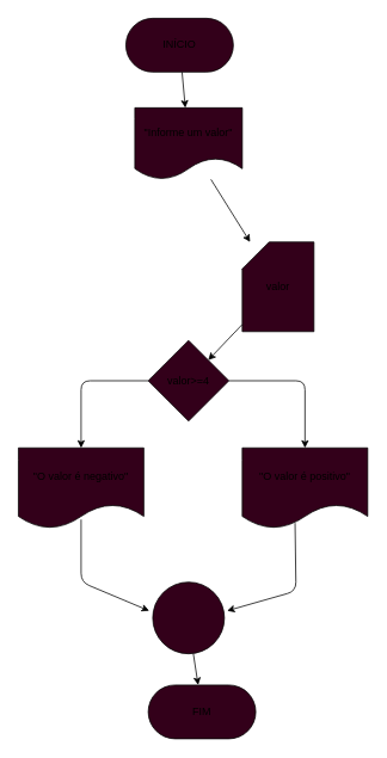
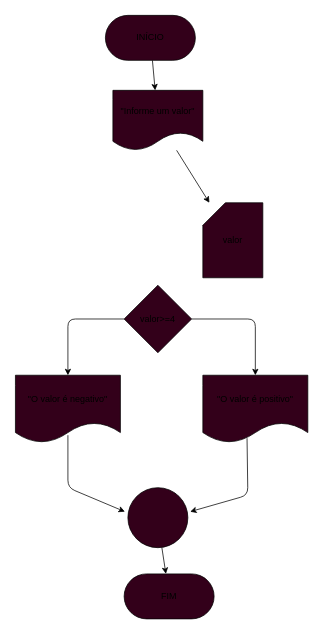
- <mxCell id="6" value="" style="edgeStyle=none;html=1;" edge="1" parent="1" source="7" target="8"><mxGeometry relative="1" as="geometry" /></mxCell>
